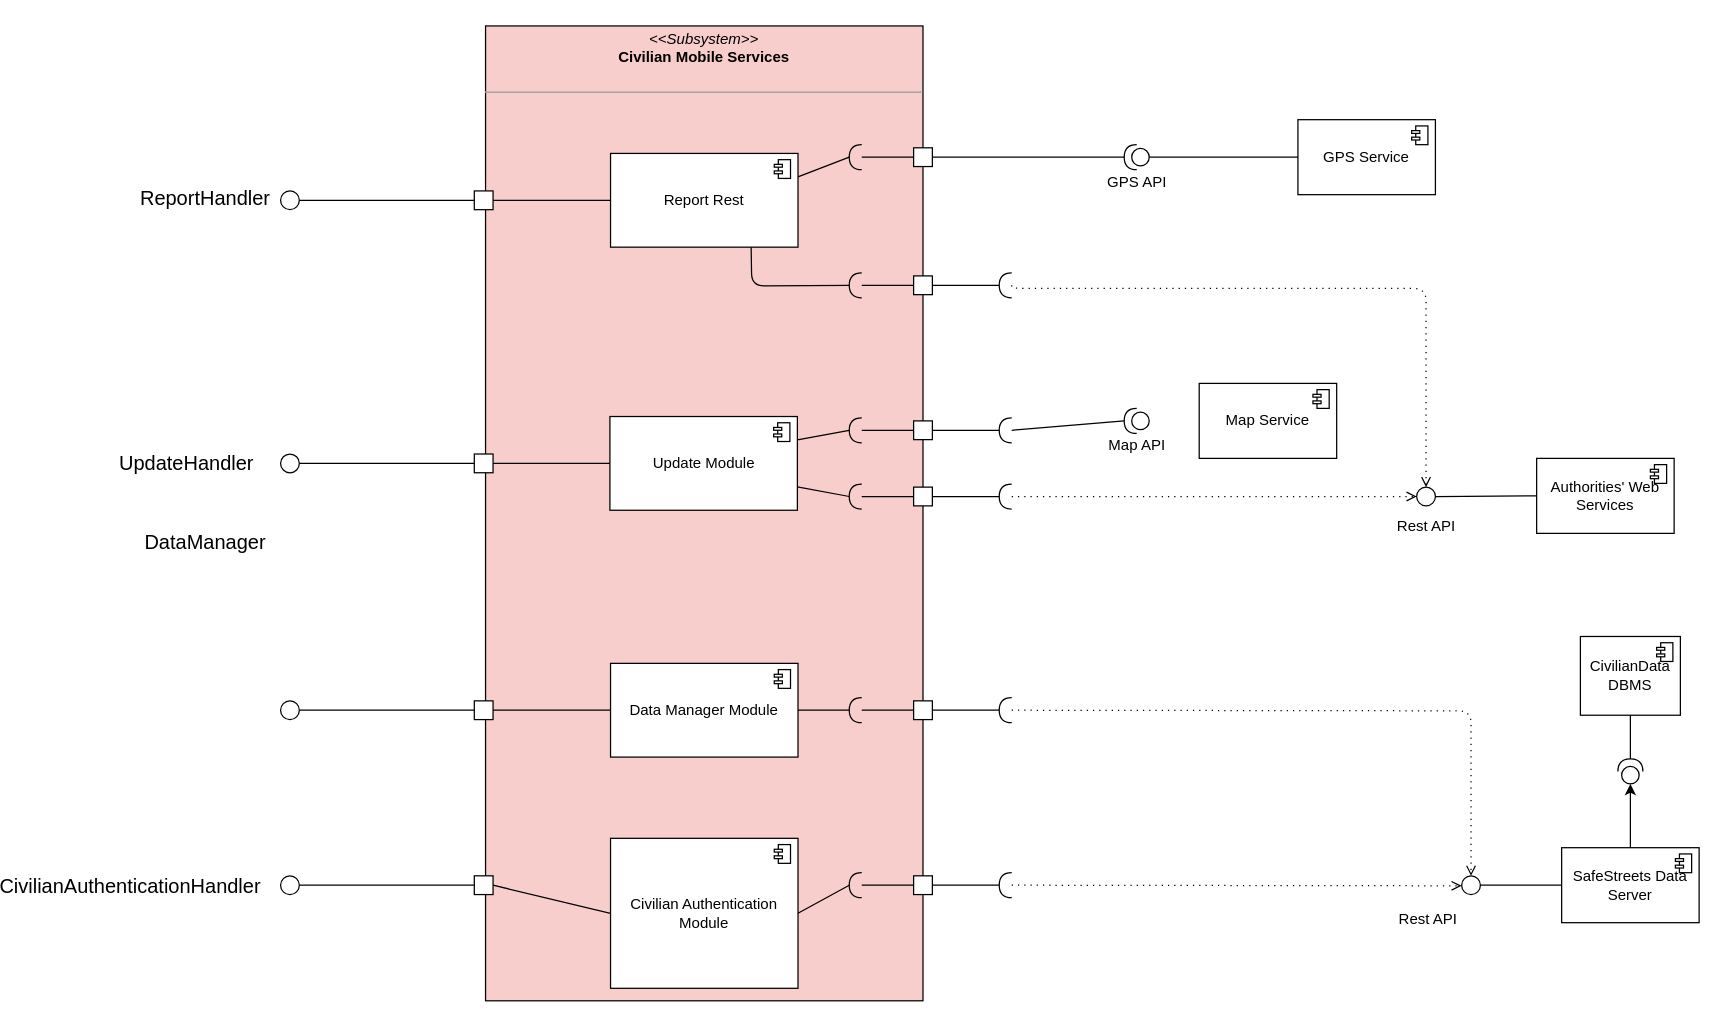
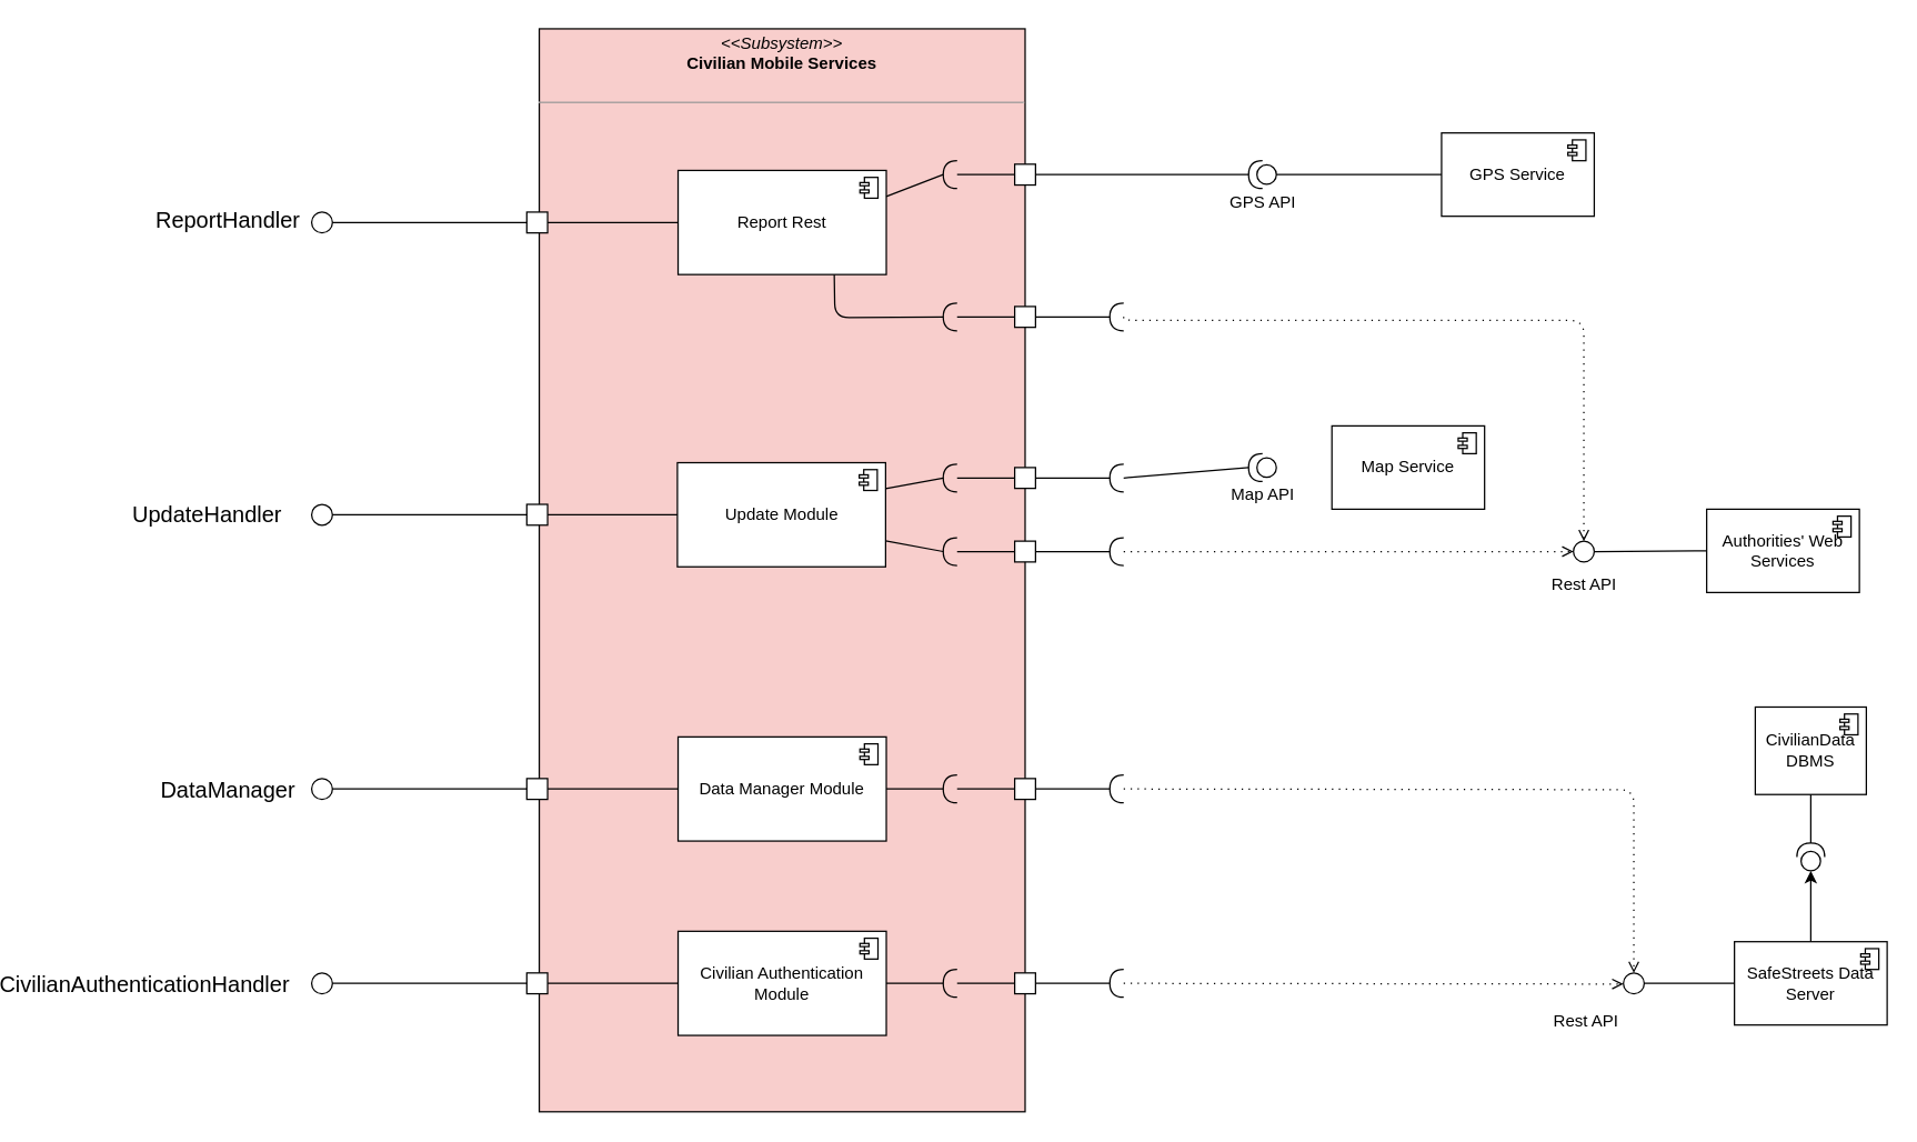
- <mxCell id="56" value="&lt;font style=&quot;font-size: 16px&quot;&gt;DataManager&lt;/font&gt;" style="text;html=1;strokeColor=none;fillColor=none;align=center;verticalAlign=middle;whiteSpace=wrap;rounded=0;" parent="1" vertex="1"><mxGeometry x="65" y="416" width="90" height="33" as="geometry" /></mxCell>
+ <mxCell id="56" value="&lt;font style=&quot;font-size: 16px&quot;&gt;DataManager&lt;/font&gt;" style="text;html=1;strokeColor=none;fillColor=none;align=center;verticalAlign=middle;whiteSpace=wrap;rounded=0;" parent="1" vertex="1"><mxGeometry x="65" y="551" width="90" height="33" as="geometry" /></mxCell>
- <mxCell id="58" value="Civilian Authentication Module" style="html=1;outlineConnect=0;whiteSpace=wrap;shape=mxgraph.archimate3.application;appType=comp;archiType=square;" parent="1" vertex="1"><mxGeometry x="434" y="670" width="150" height="120" as="geometry" /></mxCell>
+ <mxCell id="58" value="Civilian Authentication Module" style="html=1;outlineConnect=0;whiteSpace=wrap;shape=mxgraph.archimate3.application;appType=comp;archiType=square;" parent="1" vertex="1"><mxGeometry x="434" y="670" width="150" height="75" as="geometry" /></mxCell>
